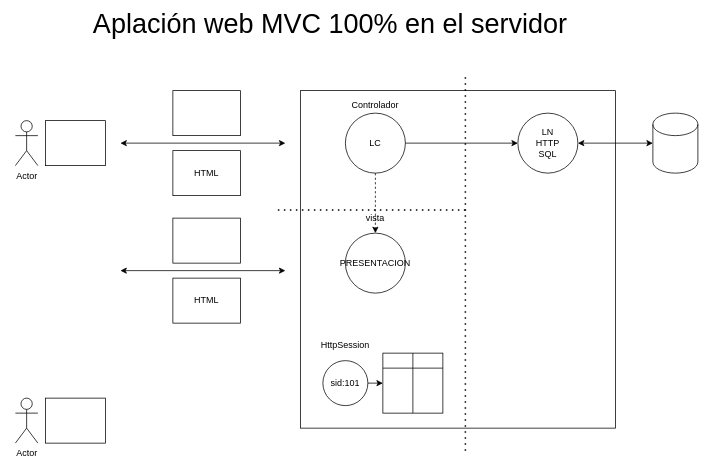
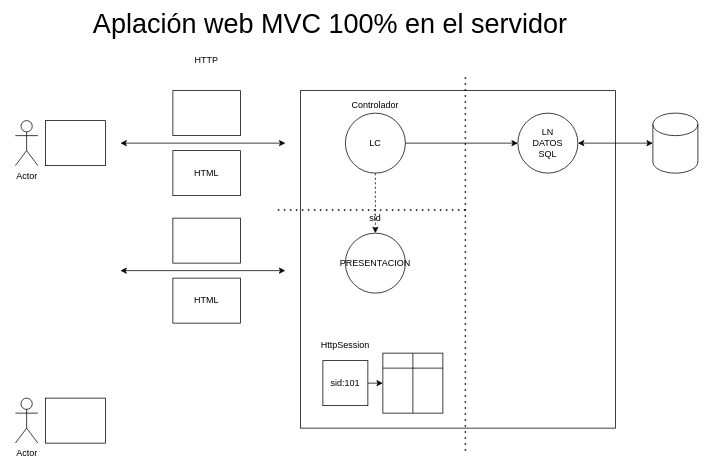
+ <mxCell id="23" value="HTTP" style="text;html=1;strokeColor=none;fillColor=none;align=center;verticalAlign=middle;whiteSpace=wrap;rounded=0;" vertex="1" parent="1"><mxGeometry x="255" y="70" width="40" height="20" as="geometry" /></mxCell>
- <mxCell id="8" value="LN&lt;br&gt;HTTP&lt;br&gt;SQL" style="ellipse;whiteSpace=wrap;html=1;aspect=fixed;fillColor=none;" vertex="1" parent="1"><mxGeometry x="690" y="150" width="80" height="80" as="geometry" /></mxCell>
+ <mxCell id="8" value="LN&lt;br&gt;DATOS&lt;br&gt;SQL" style="ellipse;whiteSpace=wrap;html=1;aspect=fixed;fillColor=none;" vertex="1" parent="1"><mxGeometry x="690" y="150" width="80" height="80" as="geometry" /></mxCell>
- <mxCell id="20" value="vista" style="text;html=1;strokeColor=none;fillColor=none;align=center;verticalAlign=middle;whiteSpace=wrap;rounded=0;" vertex="1" parent="1"><mxGeometry x="480" y="280" width="40" height="20" as="geometry" /></mxCell>
+ <mxCell id="20" value="sid" style="text;html=1;strokeColor=none;fillColor=none;align=center;verticalAlign=middle;whiteSpace=wrap;rounded=0;" vertex="1" parent="1"><mxGeometry x="480" y="280" width="40" height="20" as="geometry" /></mxCell>
- <mxCell id="26" value="sid:101" style="ellipse;whiteSpace=wrap;html=1;aspect=fixed;fillColor=none;" vertex="1" parent="1"><mxGeometry x="430" y="480" width="60" height="60" as="geometry" /></mxCell>
+ <mxCell id="26" value="sid:101" style="whiteSpace=wrap;html=1;aspect=fixed;fillColor=none;rounded=0;" vertex="1" parent="1"><mxGeometry x="430" y="480" width="60" height="60" as="geometry" /></mxCell>
